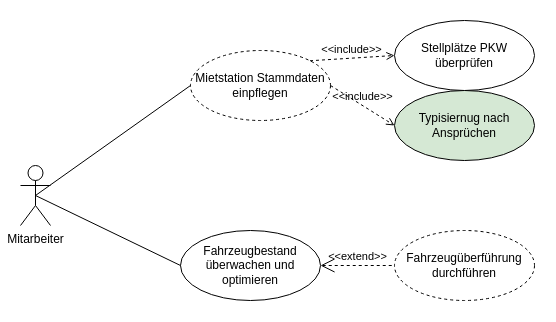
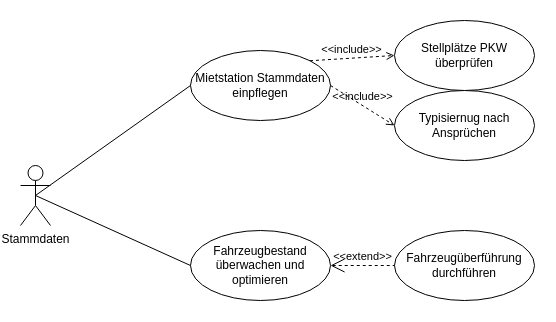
- <mxCell id="3" value="Mietstation Stammdaten einpflegen" style="ellipse;whiteSpace=wrap;html=1;dashed=1;" vertex="1" parent="1"><mxGeometry x="190" y="50" width="140" height="70" as="geometry" /></mxCell>
+ <mxCell id="3" value="Mietstation Stammdaten einpflegen" style="ellipse;whiteSpace=wrap;html=1;" vertex="1" parent="1"><mxGeometry x="190" y="50" width="140" height="70" as="geometry" /></mxCell>
- <mxCell id="11" value="Typisiernug nach Ansprüchen" style="ellipse;whiteSpace=wrap;html=1;fillColor=#d5e8d4;" vertex="1" parent="1"><mxGeometry x="394" y="90" width="140" height="70" as="geometry" /></mxCell>
+ <mxCell id="11" value="Typisiernug nach Ansprüchen" style="ellipse;whiteSpace=wrap;html=1;" vertex="1" parent="1"><mxGeometry x="394" y="90" width="140" height="70" as="geometry" /></mxCell>
- <mxCell id="2" value="Mitarbeiter" style="shape=umlActor;html=1;verticalLabelPosition=bottom;verticalAlign=top;align=center;" vertex="1" parent="1"><mxGeometry x="20" y="165" width="30" height="60" as="geometry" /></mxCell>
+ <mxCell id="2" value="Stammdaten" style="shape=umlActor;html=1;verticalLabelPosition=bottom;verticalAlign=top;align=center;" vertex="1" parent="1"><mxGeometry x="20" y="165" width="30" height="60" as="geometry" /></mxCell>
- <mxCell id="4" value="Fahrzeugbestand überwachen und optimieren" style="ellipse;whiteSpace=wrap;html=1;" vertex="1" parent="1"><mxGeometry x="180" y="230" width="140" height="70" as="geometry" /></mxCell>
+ <mxCell id="4" value="Fahrzeugbestand überwachen und optimieren" style="ellipse;whiteSpace=wrap;html=1;" vertex="1" parent="1"><mxGeometry x="190" y="230" width="140" height="70" as="geometry" /></mxCell>
- <mxCell id="5" value="Fahrzeugüberführung durchführen" style="ellipse;whiteSpace=wrap;html=1;dashed=1;" vertex="1" parent="1"><mxGeometry x="394" y="230" width="140" height="70" as="geometry" /></mxCell>
+ <mxCell id="5" value="Fahrzeugüberführung durchführen" style="ellipse;whiteSpace=wrap;html=1;" vertex="1" parent="1"><mxGeometry x="394" y="230" width="140" height="70" as="geometry" /></mxCell>
